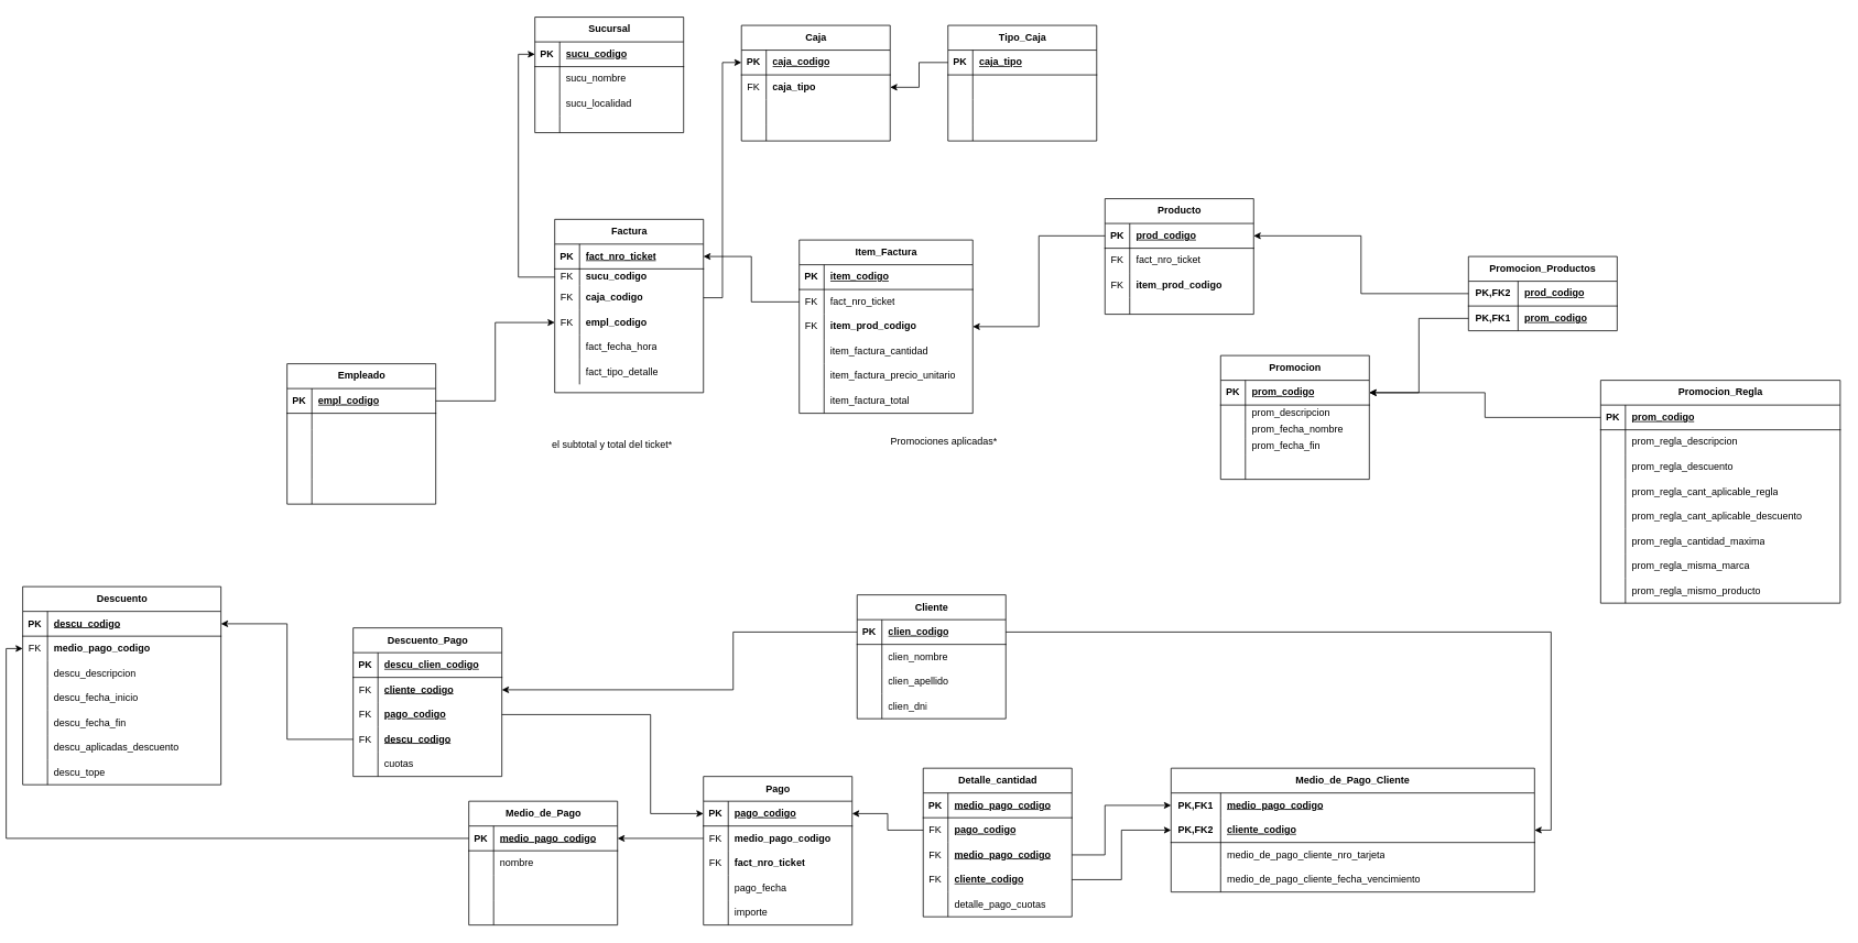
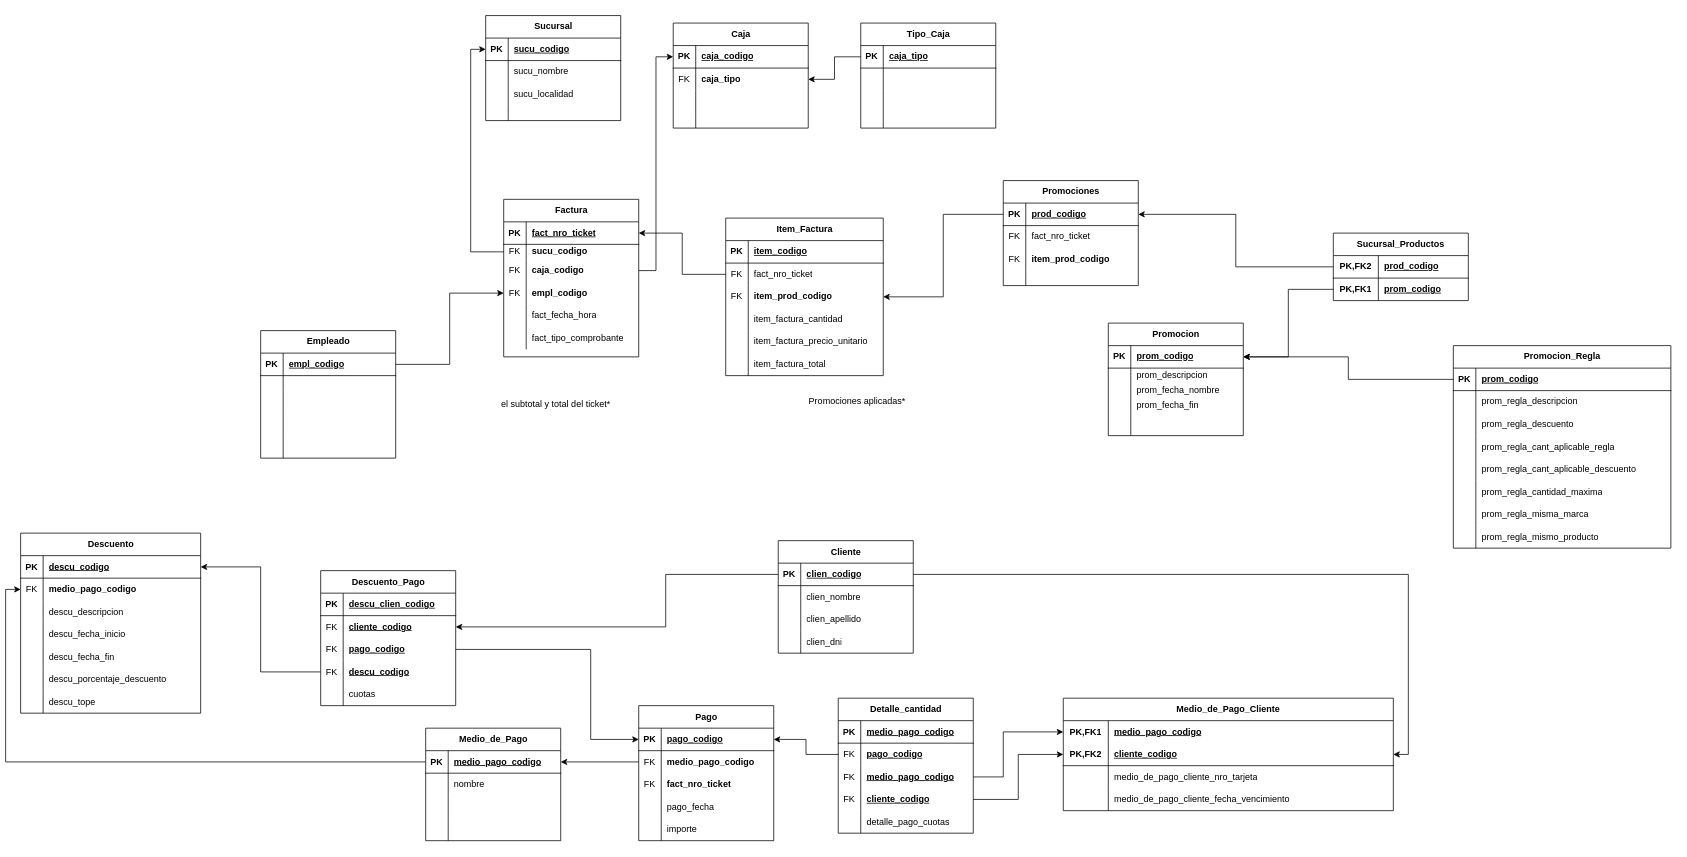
- <mxCell id="83" value="Producto" style="shape=table;startSize=30;container=1;collapsible=1;childLayout=tableLayout;fixedRows=1;rowLines=0;fontStyle=1;align=center;resizeLast=1;html=1;" vertex="1" parent="1"><mxGeometry x="1330" y="240" width="180" height="140" as="geometry" /></mxCell>
+ <mxCell id="83" value="Promociones" style="shape=table;startSize=30;container=1;collapsible=1;childLayout=tableLayout;fixedRows=1;rowLines=0;fontStyle=1;align=center;resizeLast=1;html=1;" vertex="1" parent="1"><mxGeometry x="1330" y="240" width="180" height="140" as="geometry" /></mxCell>
- <mxCell id="251" value="Promocion_Productos" style="shape=table;startSize=30;container=1;collapsible=1;childLayout=tableLayout;fixedRows=1;rowLines=0;fontStyle=1;align=center;resizeLast=1;html=1;whiteSpace=wrap;" vertex="1" parent="1"><mxGeometry x="1770" y="310" width="180" height="90" as="geometry" /></mxCell>
+ <mxCell id="251" value="Sucursal_Productos" style="shape=table;startSize=30;container=1;collapsible=1;childLayout=tableLayout;fixedRows=1;rowLines=0;fontStyle=1;align=center;resizeLast=1;html=1;whiteSpace=wrap;" vertex="1" parent="1"><mxGeometry x="1770" y="310" width="180" height="90" as="geometry" /></mxCell>
- <mxCell id="54" value="fact_tipo_detalle" style="shape=partialRectangle;connectable=0;fillColor=none;top=0;left=0;bottom=0;right=0;align=left;spacingLeft=6;overflow=hidden;whiteSpace=wrap;html=1;" vertex="1" parent="52"><mxGeometry x="30" width="150" height="30" as="geometry"><mxRectangle width="150" height="30" as="alternateBounds" /></mxGeometry></mxCell>
+ <mxCell id="54" value="fact_tipo_comprobante" style="shape=partialRectangle;connectable=0;fillColor=none;top=0;left=0;bottom=0;right=0;align=left;spacingLeft=6;overflow=hidden;whiteSpace=wrap;html=1;" vertex="1" parent="52"><mxGeometry x="30" width="150" height="30" as="geometry"><mxRectangle width="150" height="30" as="alternateBounds" /></mxGeometry></mxCell>
- <mxCell id="226" value="descu_aplicadas_descuento" style="shape=partialRectangle;connectable=0;fillColor=none;top=0;left=0;bottom=0;right=0;align=left;spacingLeft=6;overflow=hidden;whiteSpace=wrap;html=1;" vertex="1" parent="224"><mxGeometry x="30" width="210" height="30" as="geometry"><mxRectangle width="210" height="30" as="alternateBounds" /></mxGeometry></mxCell>
+ <mxCell id="226" value="descu_porcentaje_descuento" style="shape=partialRectangle;connectable=0;fillColor=none;top=0;left=0;bottom=0;right=0;align=left;spacingLeft=6;overflow=hidden;whiteSpace=wrap;html=1;" vertex="1" parent="224"><mxGeometry x="30" width="210" height="30" as="geometry"><mxRectangle width="210" height="30" as="alternateBounds" /></mxGeometry></mxCell>
